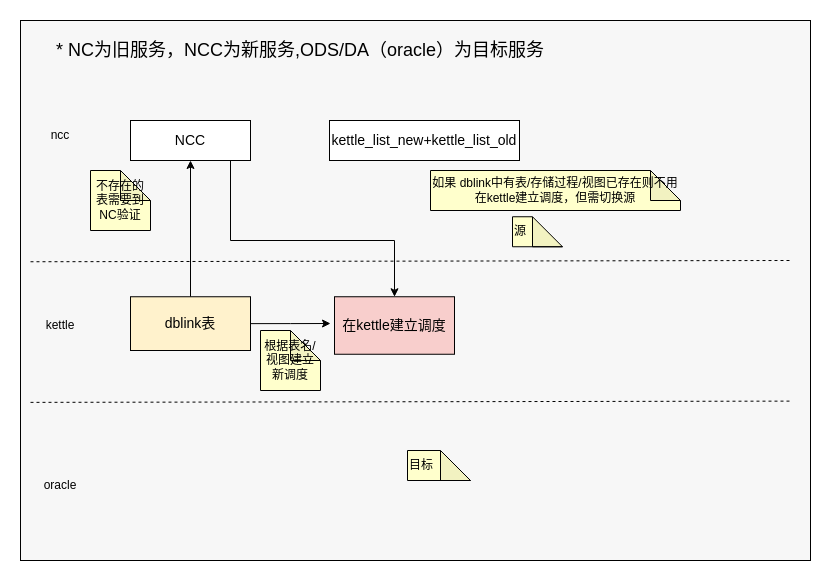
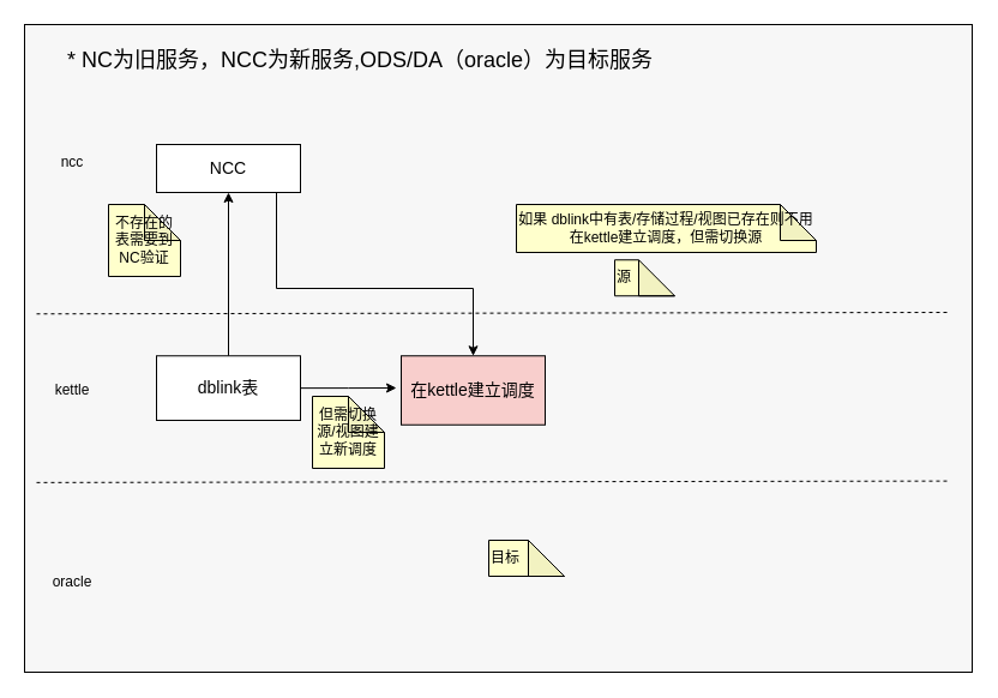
- <mxCell id="4" value="&lt;font style=&quot;font-size: 14px;&quot;&gt;kettle_list_new+kettle_list_old&lt;/font&gt;" style="rounded=0;whiteSpace=wrap;html=1;" vertex="1" parent="1"><mxGeometry x="329" y="120" width="190" height="40" as="geometry" /></mxCell>
- <mxCell id="7" value="&lt;font style=&quot;font-size: 14px;&quot;&gt;dblink表&lt;/font&gt;" style="rounded=0;whiteSpace=wrap;html=1;fillColor=#fff2cc;" vertex="1" parent="1"><mxGeometry x="130" y="296.25" width="120" height="53.75" as="geometry" /></mxCell>
+ <mxCell id="7" value="&lt;font style=&quot;font-size: 14px;&quot;&gt;dblink表&lt;/font&gt;" style="rounded=0;whiteSpace=wrap;html=1;" vertex="1" parent="1"><mxGeometry x="130" y="296.25" width="120" height="53.75" as="geometry" /></mxCell>
- <mxCell id="18" value="根据表名/视图建立新调度" style="shape=note;whiteSpace=wrap;html=1;backgroundOutline=1;darkOpacity=0.05;fillColor=#FFFFCC;" vertex="1" parent="1"><mxGeometry x="260" y="330" width="60" height="60" as="geometry" /></mxCell>
+ <mxCell id="18" value="但需切换源/视图建立新调度" style="shape=note;whiteSpace=wrap;html=1;backgroundOutline=1;darkOpacity=0.05;fillColor=#FFFFCC;" vertex="1" parent="1"><mxGeometry x="260" y="330" width="60" height="60" as="geometry" /></mxCell>
